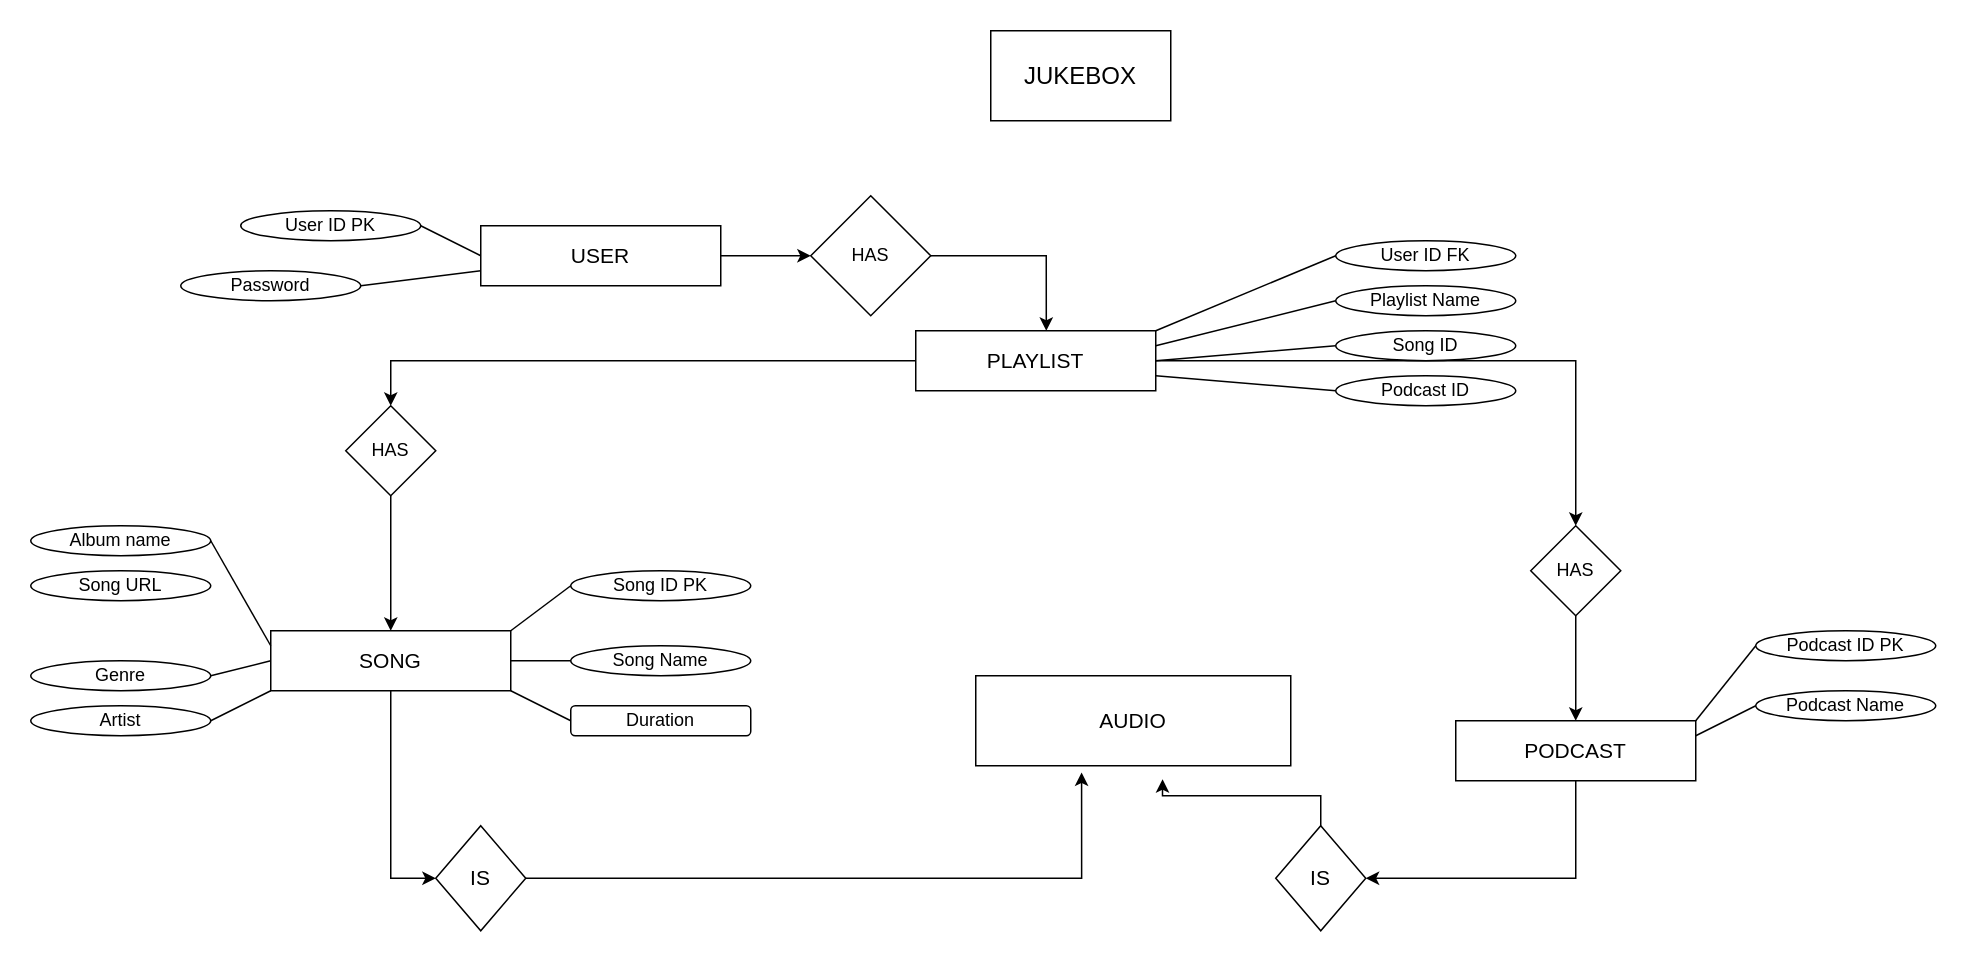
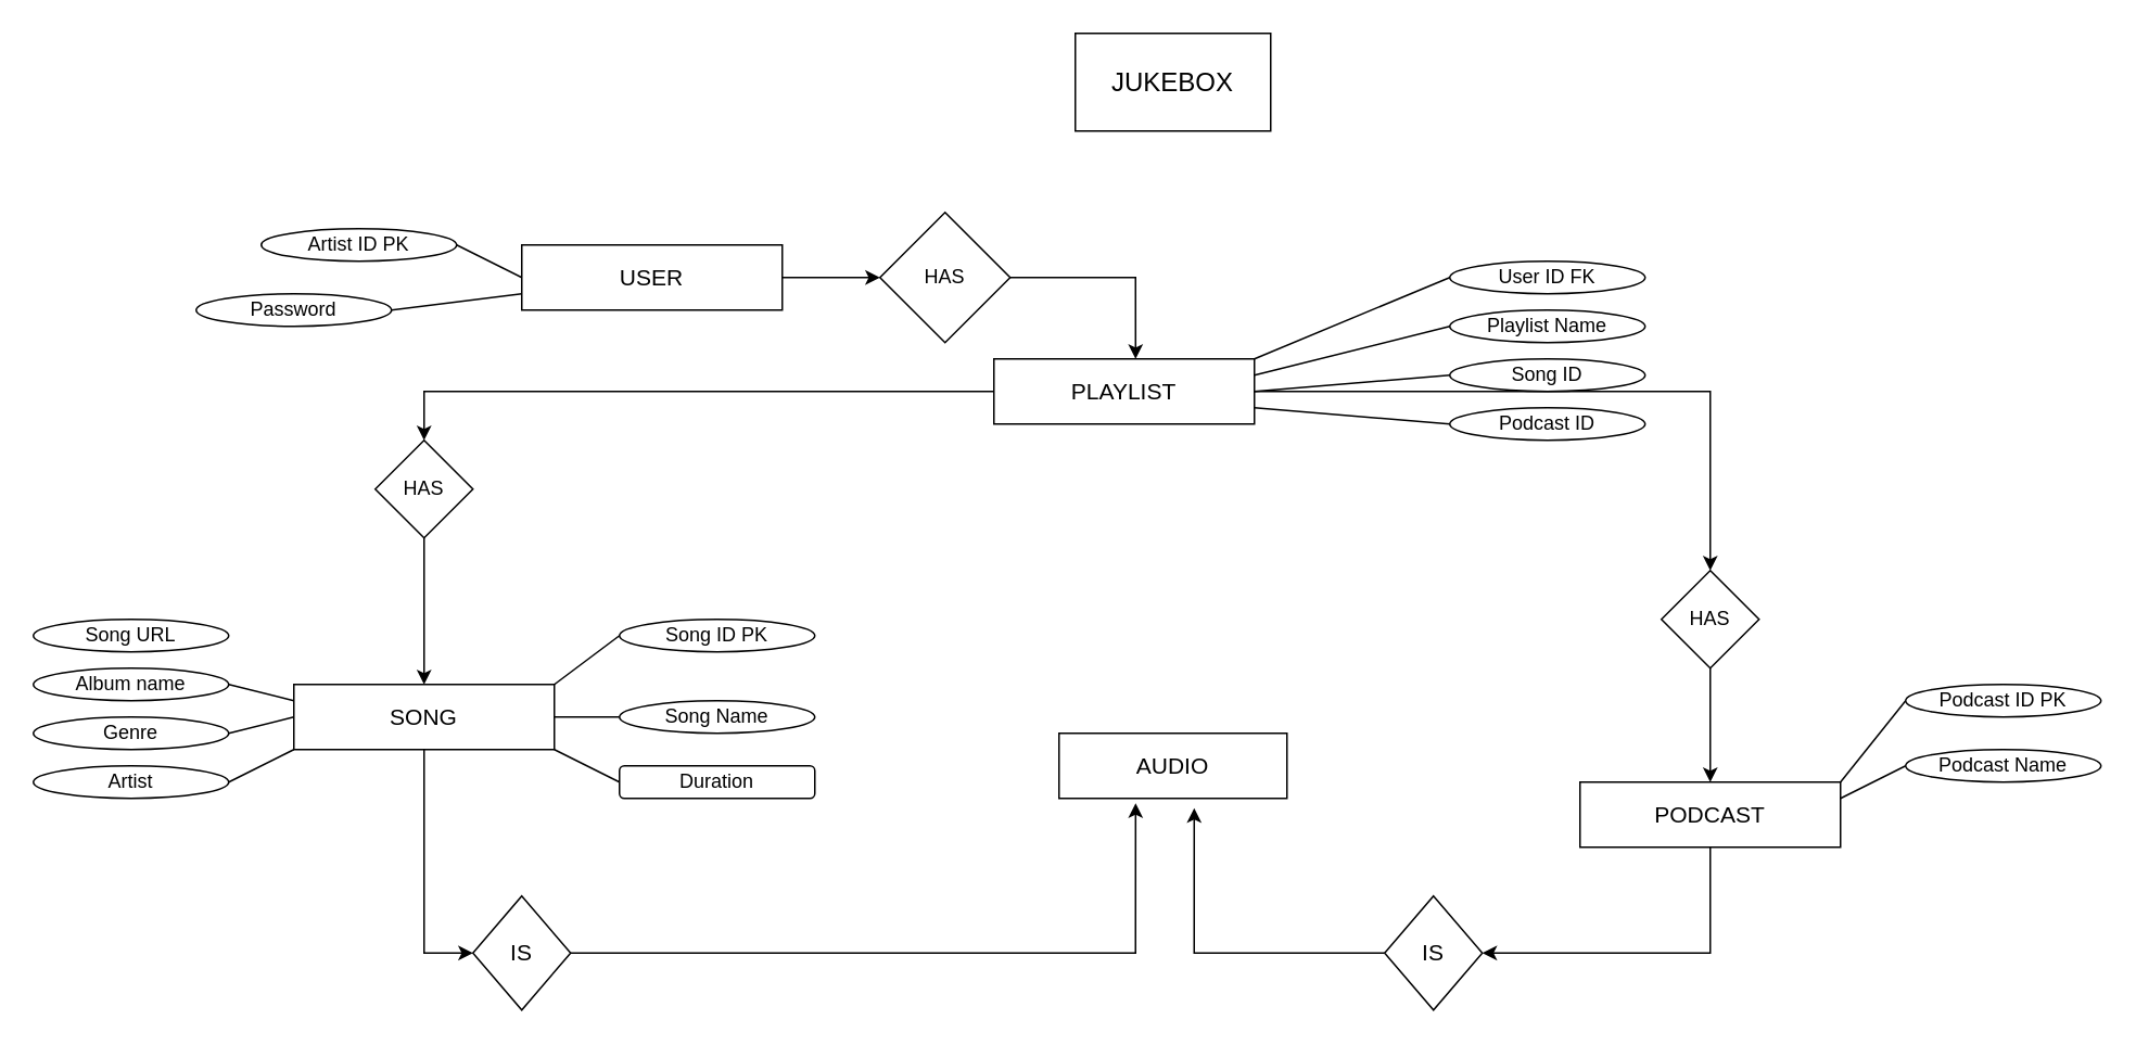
- <mxCell id="13" value="User ID PK" style="ellipse;whiteSpace=wrap;html=1;fontSize=12;" parent="1" vertex="1"><mxGeometry x="160" y="140" width="120" height="20" as="geometry" /></mxCell>
+ <mxCell id="13" value="Artist ID PK" style="ellipse;whiteSpace=wrap;html=1;fontSize=12;" parent="1" vertex="1"><mxGeometry x="160" y="140" width="120" height="20" as="geometry" /></mxCell>
- <mxCell id="29" value="Album name" style="ellipse;whiteSpace=wrap;html=1;fontSize=12;" parent="1" vertex="1"><mxGeometry x="20" y="350" width="120" height="20" as="geometry" /></mxCell>
+ <mxCell id="29" value="Album name" style="ellipse;whiteSpace=wrap;html=1;fontSize=12;" parent="1" vertex="1"><mxGeometry x="20" y="410" width="120" height="20" as="geometry" /></mxCell>
- <mxCell id="8" value="AUDIO" style="rounded=0;whiteSpace=wrap;html=1;fontSize=14;" parent="1" vertex="1"><mxGeometry x="650" y="450" width="210" height="60" as="geometry" /></mxCell>
+ <mxCell id="8" value="AUDIO" style="rounded=0;whiteSpace=wrap;html=1;fontSize=14;" parent="1" vertex="1"><mxGeometry x="650" y="450" width="140" height="40" as="geometry" /></mxCell>
